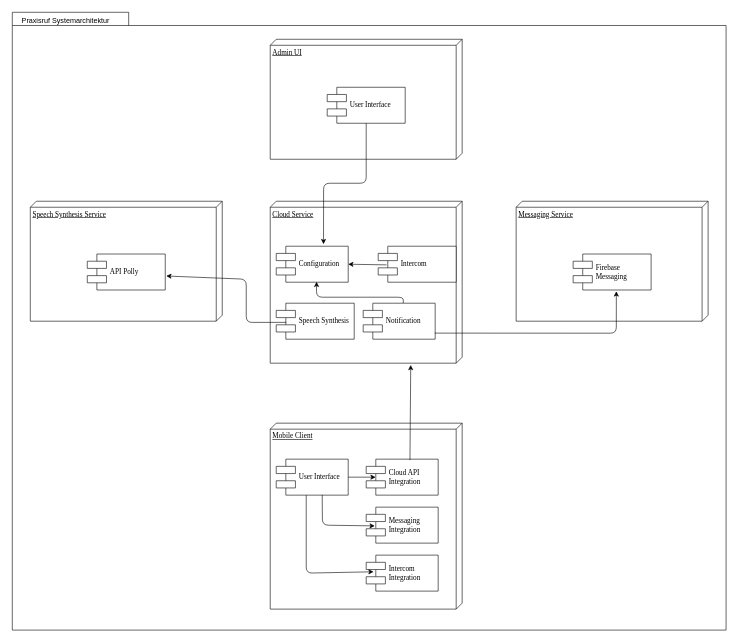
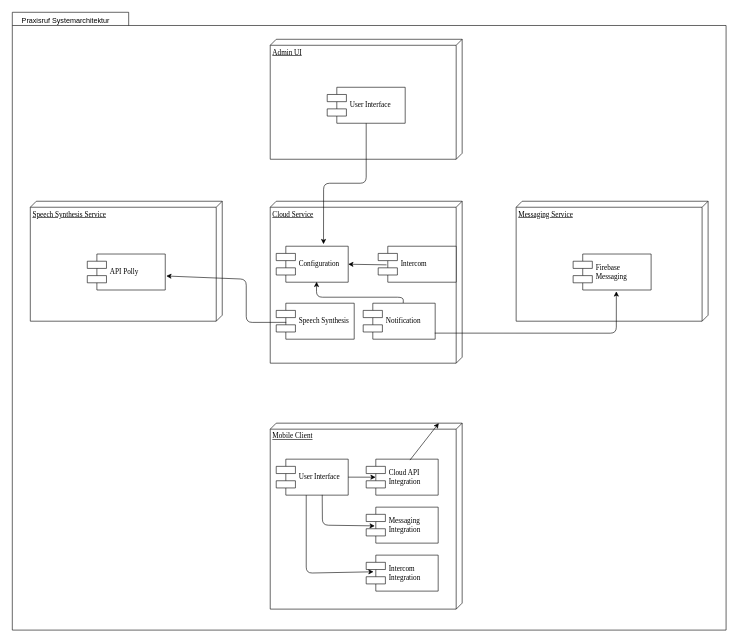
- <mxCell id="24" value="" style="endArrow=classic;html=1;exitX=0.608;exitY=0.026;exitDx=0;exitDy=0;exitPerimeter=0;entryX=1.011;entryY=0.268;entryDx=0;entryDy=0;entryPerimeter=0;" edge="1" parent="1" source="13" target="4"><mxGeometry width="50" height="50" relative="1" as="geometry"><mxPoint x="600" y="695" as="sourcePoint" /><mxPoint x="650" y="645" as="targetPoint" /></mxGeometry></mxCell>
+ <mxCell id="24" value="" style="endArrow=classic;html=1;exitX=0.608;exitY=0.026;exitDx=0;exitDy=0;exitPerimeter=0;" edge="1" parent="1" source="13" target="3"><mxGeometry width="50" height="50" relative="1" as="geometry"><mxPoint x="600" y="695" as="sourcePoint" /><mxPoint x="650" y="645" as="targetPoint" /></mxGeometry></mxCell>
